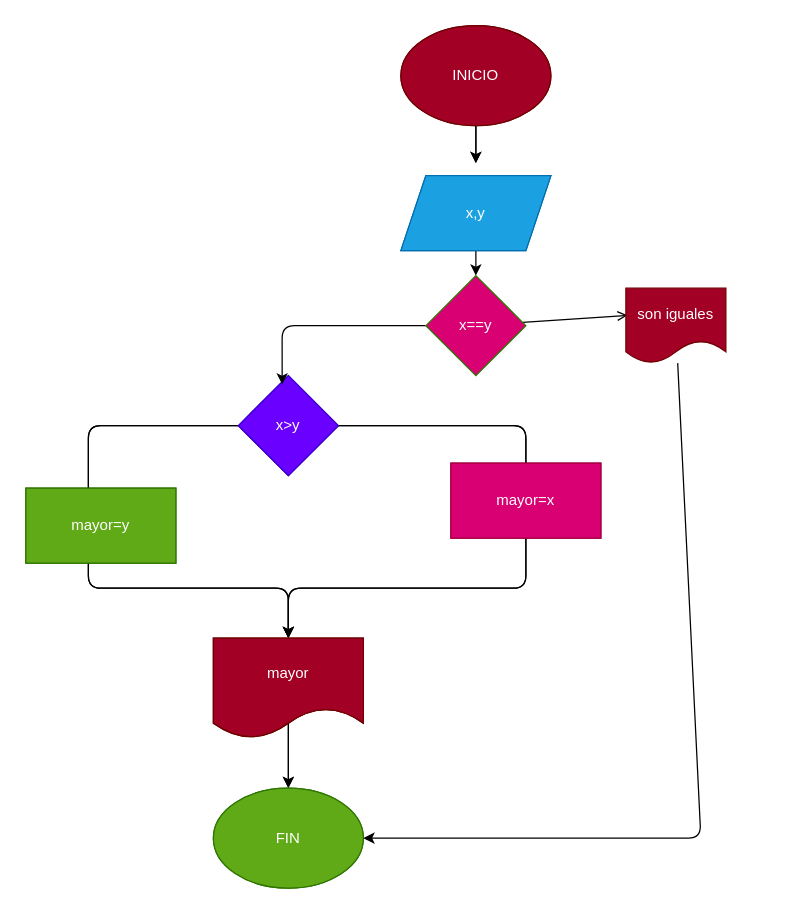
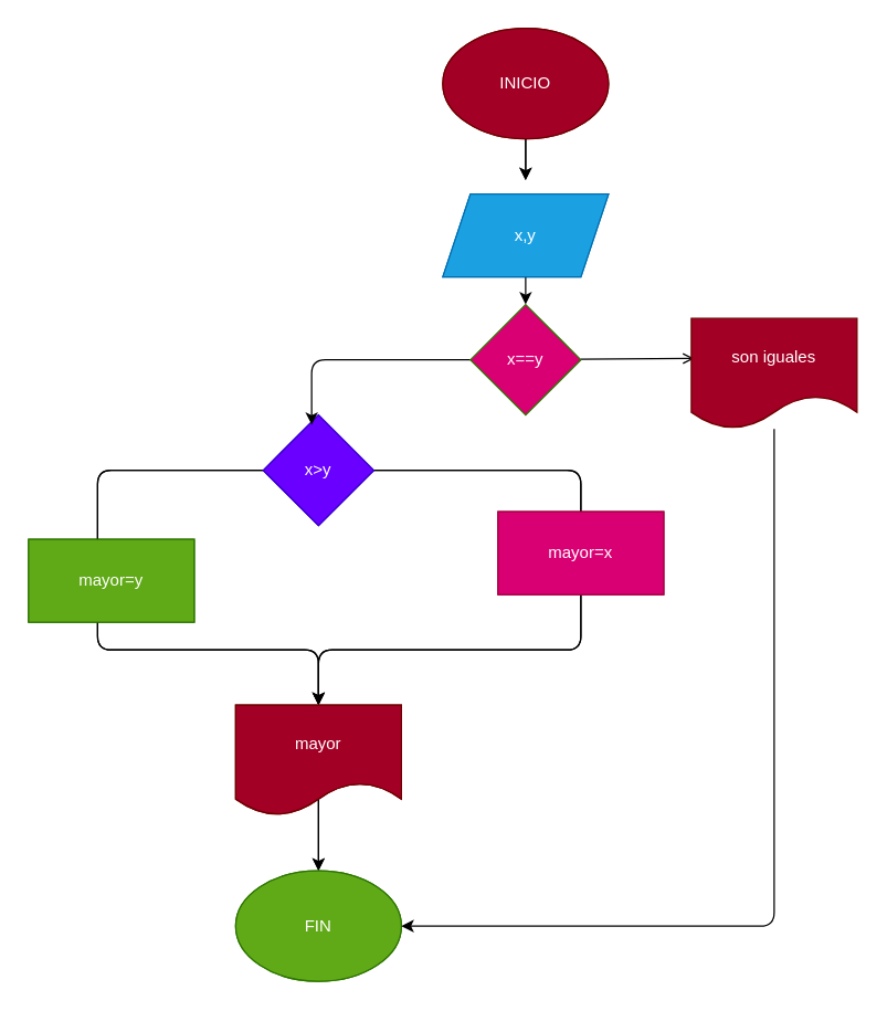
- <mxCell id="29" value="&lt;span style=&quot;color: rgb(255, 255, 255);&quot;&gt;son iguales&lt;/span&gt;" style="shape=document;whiteSpace=wrap;html=1;boundedLbl=1;fillColor=#a20025;fontColor=#ffffff;strokeColor=#6F0000;" parent="1" vertex="1"><mxGeometry x="500" y="230" width="80" height="60" as="geometry" /></mxCell>
+ <mxCell id="29" value="&lt;span style=&quot;color: rgb(255, 255, 255);&quot;&gt;son iguales&lt;/span&gt;" style="shape=document;whiteSpace=wrap;html=1;boundedLbl=1;fillColor=#a20025;fontColor=#ffffff;strokeColor=#6F0000;" parent="1" vertex="1"><mxGeometry x="500" y="230" width="120" height="80" as="geometry" /></mxCell>
